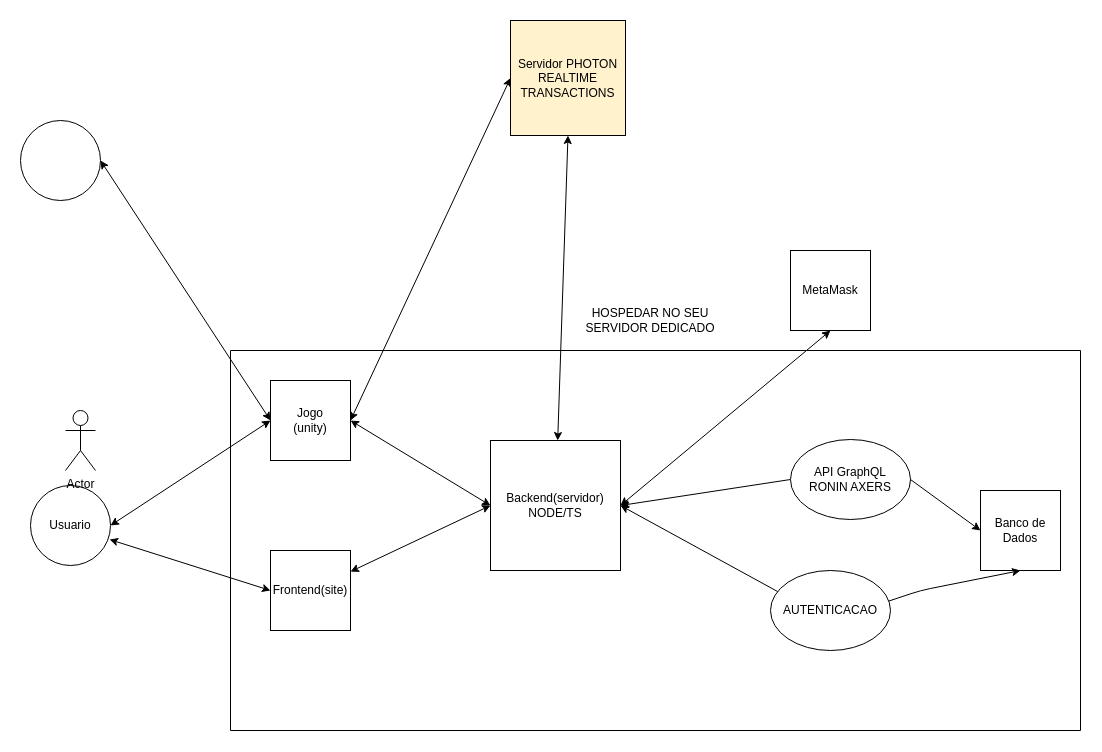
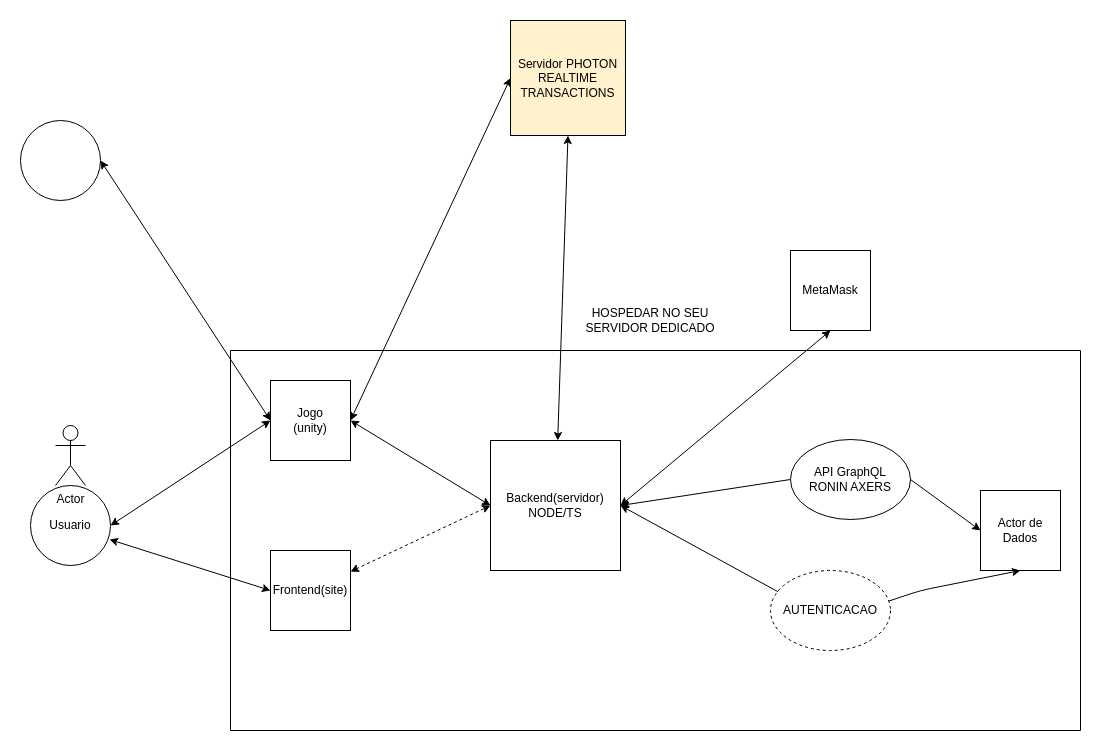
- <mxCell id="13" value="Actor" style="shape=umlActor;verticalLabelPosition=bottom;verticalAlign=top;html=1;outlineConnect=0;" vertex="1" parent="1"><mxGeometry x="65" y="410" width="30" height="60" as="geometry" /></mxCell>
+ <mxCell id="13" value="Actor" style="shape=umlActor;verticalLabelPosition=bottom;verticalAlign=top;html=1;outlineConnect=0;" vertex="1" parent="1"><mxGeometry x="55" y="425" width="30" height="60" as="geometry" /></mxCell>
- <mxCell id="5" value="Banco de Dados" style="whiteSpace=wrap;html=1;aspect=fixed;" vertex="1" parent="1"><mxGeometry x="980" y="490" width="80" height="80" as="geometry" /></mxCell>
+ <mxCell id="5" value="Actor de Dados" style="whiteSpace=wrap;html=1;aspect=fixed;" vertex="1" parent="1"><mxGeometry x="980" y="490" width="80" height="80" as="geometry" /></mxCell>
- <mxCell id="7" value="" style="endArrow=classic;startArrow=classic;html=1;entryX=0;entryY=0.5;entryDx=0;entryDy=0;" edge="1" parent="1" source="2" target="24"><mxGeometry width="50" height="50" relative="1" as="geometry"><mxPoint x="470" y="560" as="sourcePoint" /><mxPoint x="520" y="510" as="targetPoint" /></mxGeometry></mxCell>
+ <mxCell id="7" value="" style="endArrow=classic;startArrow=classic;html=1;entryX=0;entryY=0.5;entryDx=0;entryDy=0;dashed=1;" edge="1" parent="1" source="2" target="24"><mxGeometry width="50" height="50" relative="1" as="geometry"><mxPoint x="470" y="560" as="sourcePoint" /><mxPoint x="520" y="510" as="targetPoint" /></mxGeometry></mxCell>
- <mxCell id="17" value="AUTENTICACAO" style="ellipse;whiteSpace=wrap;html=1;" vertex="1" parent="1"><mxGeometry x="770" y="570" width="120" height="80" as="geometry" /></mxCell>
+ <mxCell id="17" value="AUTENTICACAO" style="ellipse;whiteSpace=wrap;html=1;dashed=1;" vertex="1" parent="1"><mxGeometry x="770" y="570" width="120" height="80" as="geometry" /></mxCell>
